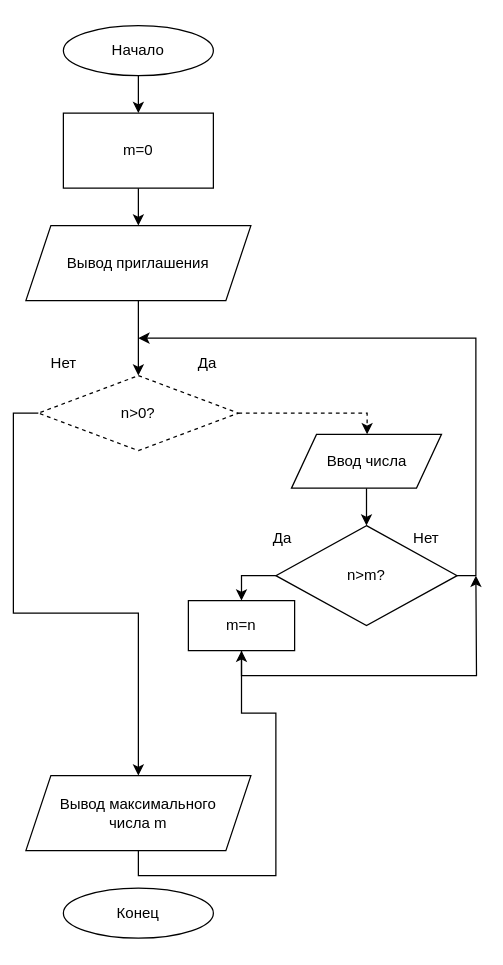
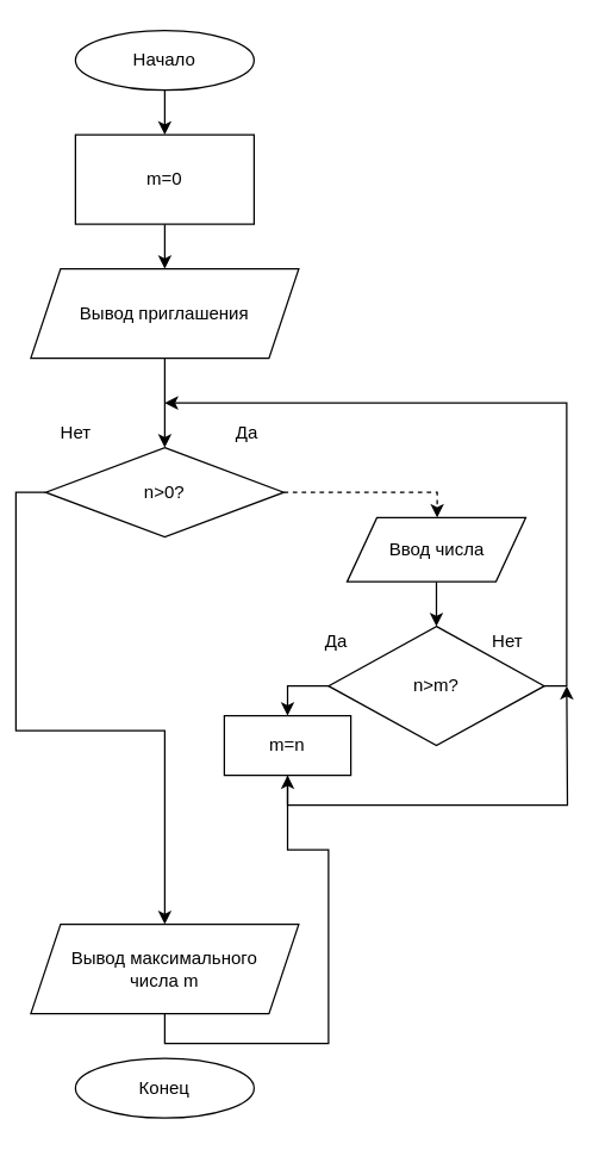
- <mxCell id="11" value="n&amp;gt;0?" style="rhombus;whiteSpace=wrap;html=1;dashed=1;" parent="1" vertex="1"><mxGeometry x="30" y="300" width="160" height="60" as="geometry" /></mxCell>
+ <mxCell id="11" value="n&amp;gt;0?" style="rhombus;whiteSpace=wrap;html=1;" parent="1" vertex="1"><mxGeometry x="30" y="300" width="160" height="60" as="geometry" /></mxCell>
